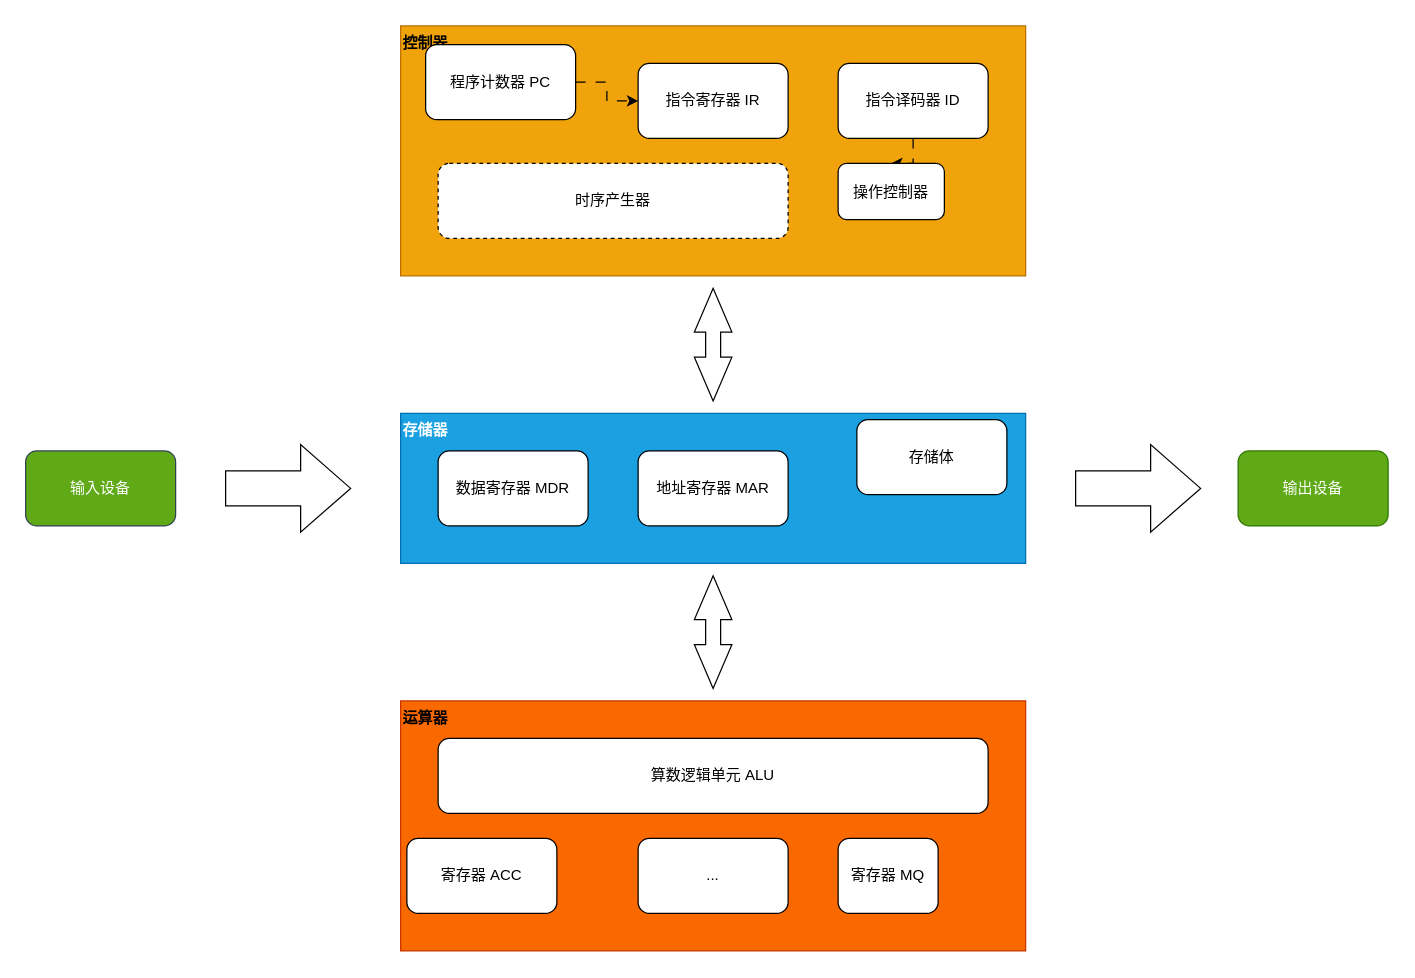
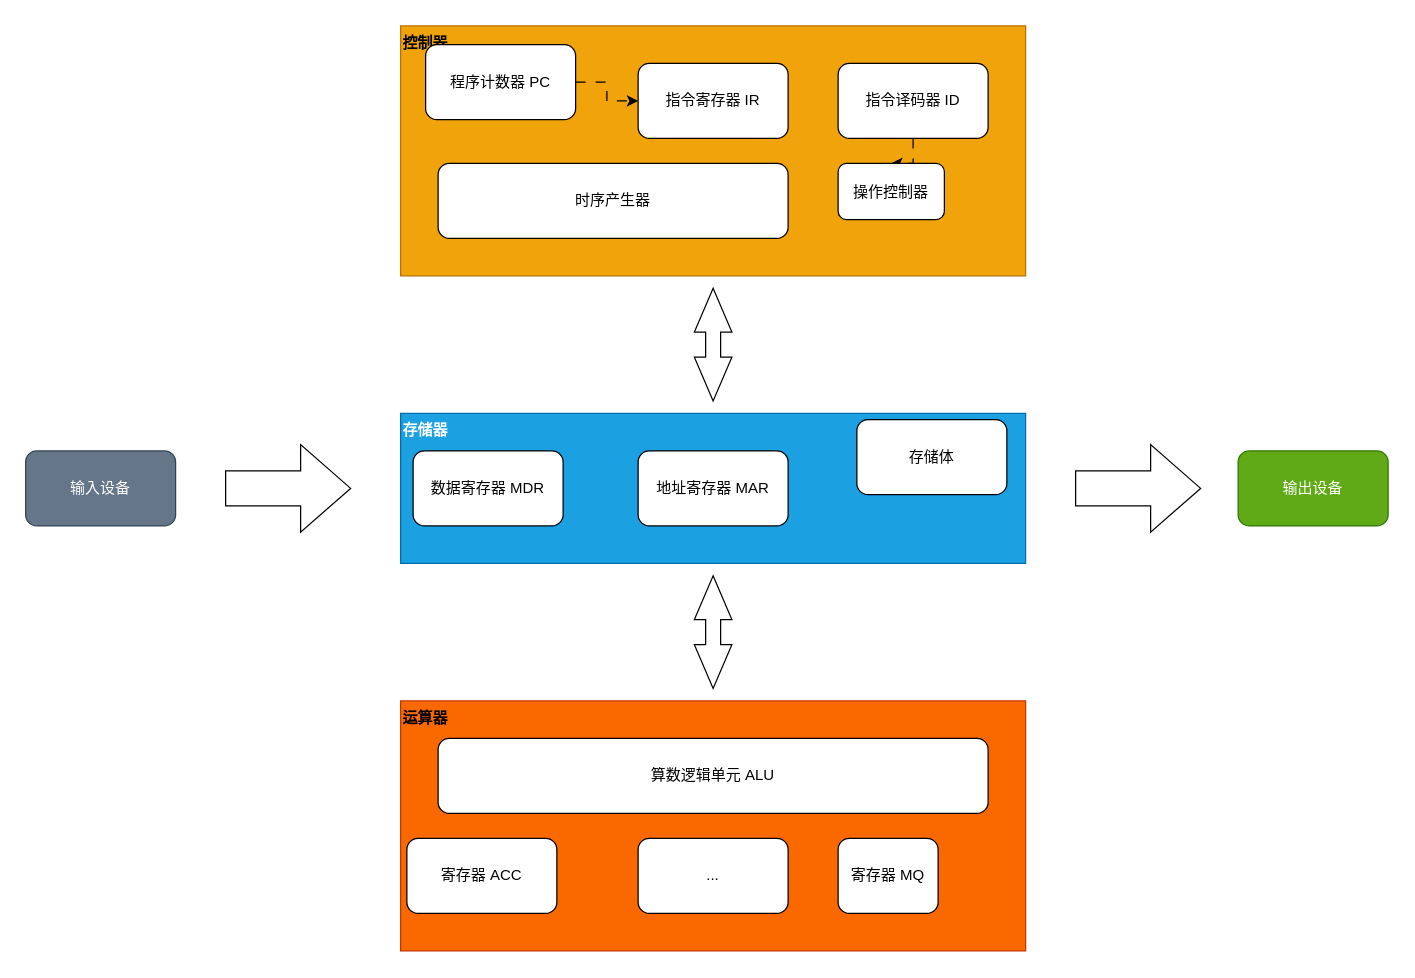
- <mxCell id="13" value="时序产生器" style="rounded=1;whiteSpace=wrap;html=1;dashed=1;" vertex="1" parent="1"><mxGeometry x="350" y="130" width="280" height="60" as="geometry" /></mxCell>
+ <mxCell id="13" value="时序产生器" style="rounded=1;whiteSpace=wrap;html=1;" vertex="1" parent="1"><mxGeometry x="350" y="130" width="280" height="60" as="geometry" /></mxCell>
- <mxCell id="21" value="输入设备" style="rounded=1;whiteSpace=wrap;html=1;fillColor=#60a917;strokeColor=#314354;fontColor=#ffffff;" vertex="1" parent="1"><mxGeometry x="20" y="360" width="120" height="60" as="geometry" /></mxCell>
+ <mxCell id="21" value="输入设备" style="rounded=1;whiteSpace=wrap;html=1;fillColor=#647687;strokeColor=#314354;fontColor=#ffffff;" vertex="1" parent="1"><mxGeometry x="20" y="360" width="120" height="60" as="geometry" /></mxCell>
- <mxCell id="16" value="数据寄存器 MDR" style="rounded=1;whiteSpace=wrap;html=1;" vertex="1" parent="1"><mxGeometry x="350" y="360" width="120" height="60" as="geometry" /></mxCell>
+ <mxCell id="16" value="数据寄存器 MDR" style="rounded=1;whiteSpace=wrap;html=1;" vertex="1" parent="1"><mxGeometry x="330" y="360" width="120" height="60" as="geometry" /></mxCell>
